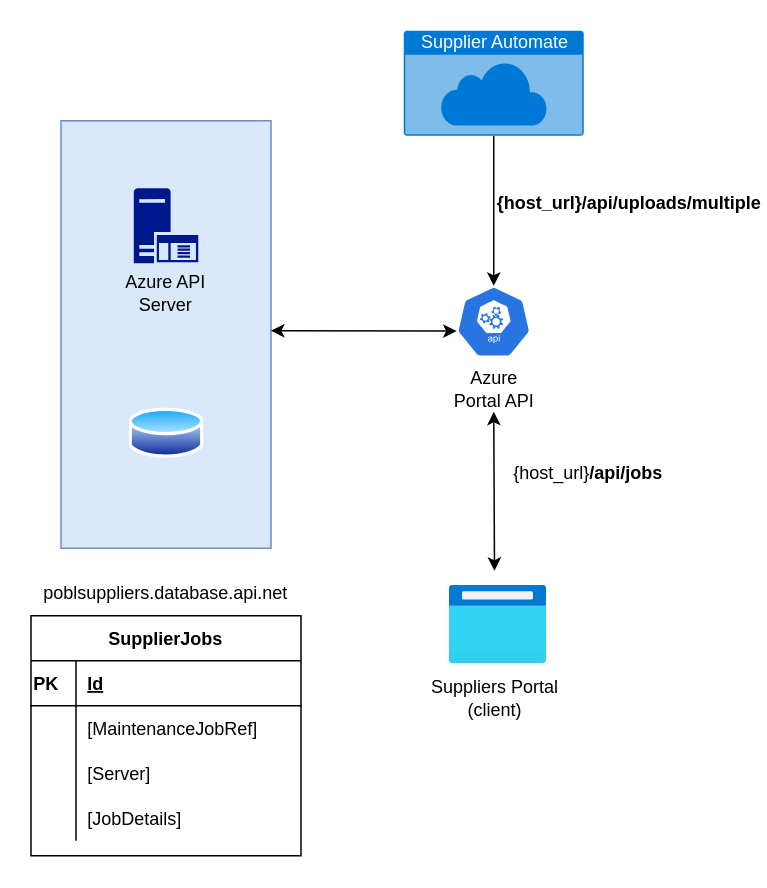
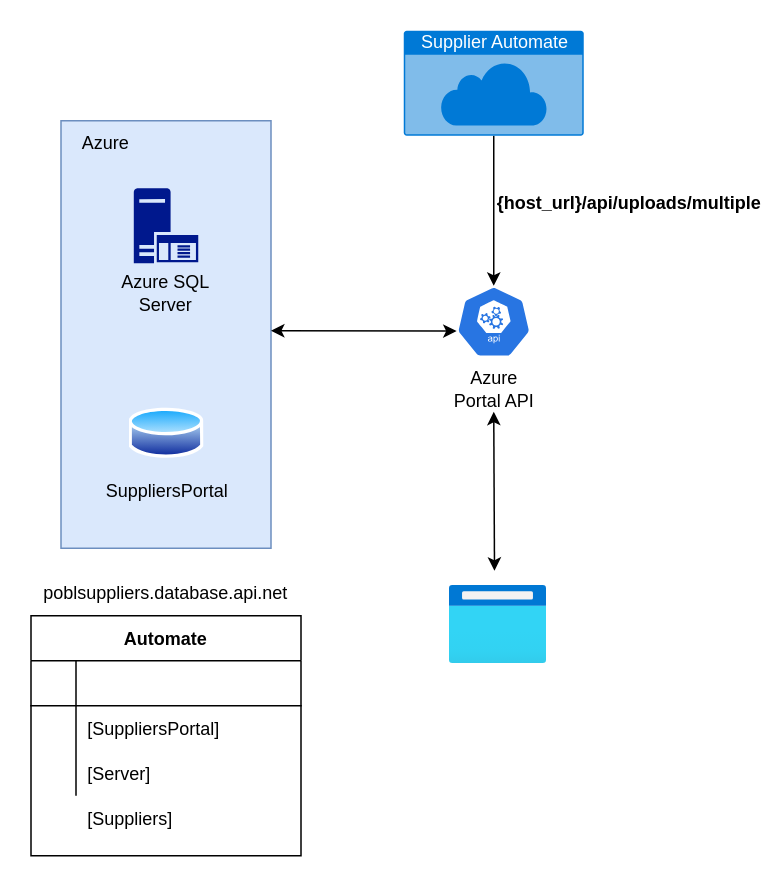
+ <mxCell id="10" value="Azure" style="text;html=1;strokeColor=none;fillColor=none;align=center;verticalAlign=middle;whiteSpace=wrap;rounded=0;" vertex="1" parent="7"><mxGeometry width="60" height="30" as="geometry" /></mxCell>
- <mxCell id="9" value="&lt;span&gt;Azure API&lt;/span&gt;&lt;br&gt;&lt;span&gt;Server&lt;/span&gt;" style="text;html=1;strokeColor=none;fillColor=none;align=center;verticalAlign=middle;whiteSpace=wrap;rounded=0;" vertex="1" parent="7"><mxGeometry x="20" y="100" width="100" height="30" as="geometry" /></mxCell>
+ <mxCell id="9" value="&lt;span&gt;Azure SQL&lt;/span&gt;&lt;br&gt;&lt;span&gt;Server&lt;/span&gt;" style="text;html=1;strokeColor=none;fillColor=none;align=center;verticalAlign=middle;whiteSpace=wrap;rounded=0;" vertex="1" parent="7"><mxGeometry x="20" y="100" width="100" height="30" as="geometry" /></mxCell>
- <mxCell id="21" value="{host_url}&lt;b&gt;/api/jobs&lt;/b&gt;" style="text;html=1;strokeColor=none;fillColor=none;align=left;verticalAlign=middle;whiteSpace=wrap;rounded=0;fontStyle=0" vertex="1" parent="1"><mxGeometry x="340" y="300" width="140" height="30" as="geometry" /></mxCell>
+ <mxCell id="14" value="SuppliersPortal" style="text;html=1;strokeColor=none;fillColor=none;align=center;verticalAlign=middle;whiteSpace=wrap;rounded=0;" vertex="1" parent="12"><mxGeometry y="37" width="100" height="40" as="geometry" /></mxCell>
- <mxCell id="24" value="SupplierJobs" style="shape=table;startSize=30;container=1;collapsible=1;childLayout=tableLayout;fixedRows=1;rowLines=0;fontStyle=1;align=center;resizeLast=1;" vertex="1" parent="1"><mxGeometry x="20" y="410" width="180" height="160" as="geometry" /></mxCell>
+ <mxCell id="24" value="Automate" style="shape=table;startSize=30;container=1;collapsible=1;childLayout=tableLayout;fixedRows=1;rowLines=0;fontStyle=1;align=center;resizeLast=1;" vertex="1" parent="1"><mxGeometry x="20" y="410" width="180" height="160" as="geometry" /></mxCell>
- <mxCell id="26" value="PK" style="shape=partialRectangle;connectable=0;fillColor=none;top=0;left=0;bottom=0;right=0;fontStyle=1;overflow=hidden;align=left;" vertex="1" parent="25"><mxGeometry width="30" height="30" as="geometry"><mxRectangle width="30" height="30" as="alternateBounds" /></mxGeometry></mxCell>
- <mxCell id="27" value="Id" style="shape=partialRectangle;connectable=0;fillColor=none;top=0;left=0;bottom=0;right=0;align=left;spacingLeft=6;fontStyle=5;overflow=hidden;" vertex="1" parent="25"><mxGeometry x="30" width="150" height="30" as="geometry"><mxRectangle width="150" height="30" as="alternateBounds" /></mxGeometry></mxCell>
- <mxCell id="19" value="Suppliers Portal (client)" style="text;html=1;strokeColor=none;fillColor=none;align=center;verticalAlign=middle;whiteSpace=wrap;rounded=0;" vertex="1" parent="17"><mxGeometry y="60" width="119" height="30" as="geometry" /></mxCell>
- <mxCell id="30" value="[MaintenanceJobRef]" style="shape=partialRectangle;connectable=0;fillColor=none;top=0;left=0;bottom=0;right=0;align=left;spacingLeft=6;overflow=hidden;" vertex="1" parent="28"><mxGeometry x="30" width="150" height="30" as="geometry"><mxRectangle width="150" height="30" as="alternateBounds" /></mxGeometry></mxCell>
+ <mxCell id="30" value="[SuppliersPortal]" style="shape=partialRectangle;connectable=0;fillColor=none;top=0;left=0;bottom=0;right=0;align=left;spacingLeft=6;overflow=hidden;" vertex="1" parent="28"><mxGeometry x="30" width="150" height="30" as="geometry"><mxRectangle width="150" height="30" as="alternateBounds" /></mxGeometry></mxCell>
- <mxCell id="36" value="[JobDetails]" style="shape=partialRectangle;connectable=0;fillColor=none;top=0;left=0;bottom=0;right=0;align=left;spacingLeft=6;overflow=hidden;" vertex="1" parent="34"><mxGeometry x="30" width="150" height="30" as="geometry"><mxRectangle width="150" height="30" as="alternateBounds" /></mxGeometry></mxCell>
+ <mxCell id="36" value="[Suppliers]" style="shape=partialRectangle;connectable=0;fillColor=none;top=0;left=0;bottom=0;right=0;align=left;spacingLeft=6;overflow=hidden;" vertex="1" parent="34"><mxGeometry x="30" width="150" height="30" as="geometry"><mxRectangle width="150" height="30" as="alternateBounds" /></mxGeometry></mxCell>
